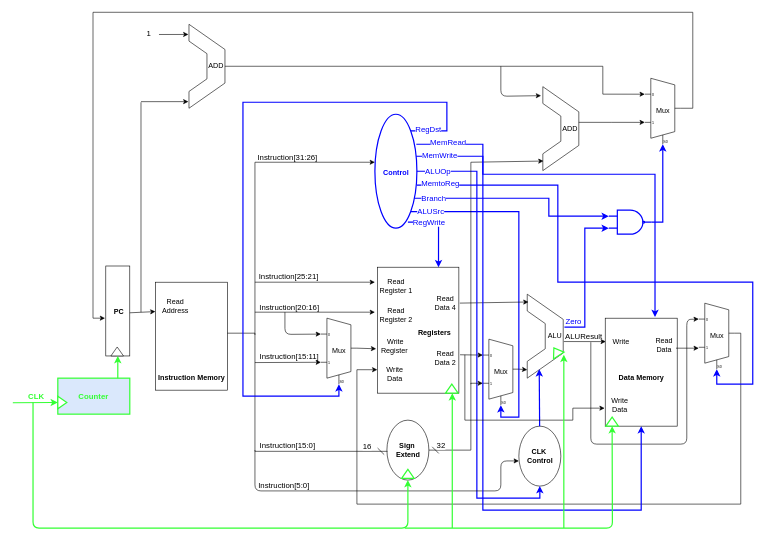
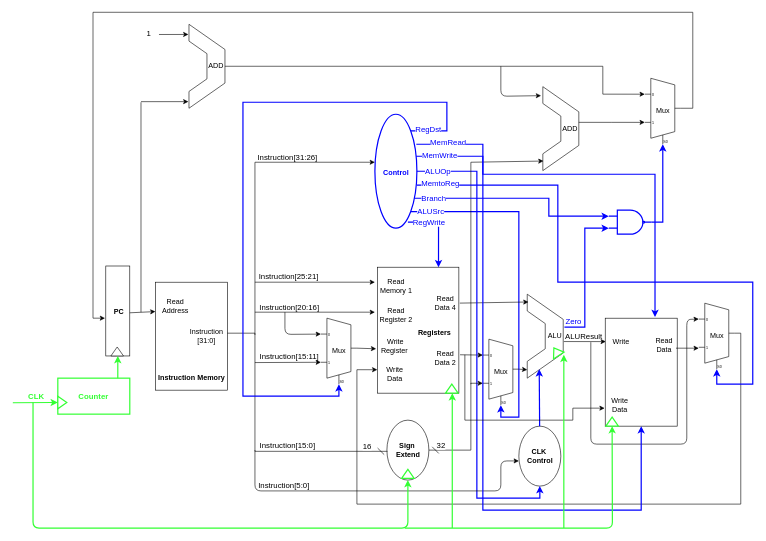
- <mxCell id="19" value="Read&lt;br&gt;Register 1" style="text;html=1;align=center;verticalAlign=middle;resizable=0;points=[];autosize=1;" parent="17" vertex="1"><mxGeometry y="5.882" width="70" height="30" as="geometry" /></mxCell>
+ <mxCell id="19" value="Read&lt;br&gt;Memory 1" style="text;html=1;align=center;verticalAlign=middle;resizable=0;points=[];autosize=1;" parent="17" vertex="1"><mxGeometry y="5.882" width="70" height="30" as="geometry" /></mxCell>
+ <mxCell id="53" value="Instruction&lt;br&gt;[31:0]" style="text;html=1;align=center;verticalAlign=middle;resizable=0;points=[];autosize=1;" parent="50" vertex="1"><mxGeometry x="54" y="75" width="70" height="30" as="geometry" /></mxCell>
- <mxCell id="11" value="&lt;b&gt;Data Memory&lt;/b&gt;" style="text;html=1;align=center;verticalAlign=middle;resizable=0;points=[];autosize=1;" parent="6" vertex="1"><mxGeometry x="19" y="90" width="90" height="20" as="geometry" /></mxCell>
- <mxCell id="113" value="&lt;b&gt;&lt;font style=&quot;font-size: 13px&quot; color=&quot;#33ff33&quot;&gt;Counter&lt;/font&gt;&lt;/b&gt;" style="rounded=0;whiteSpace=wrap;html=1;strokeColor=#33FF33;strokeWidth=2;fillColor=#dae8fc;" vertex="1" parent="112"><mxGeometry width="120" height="60" as="geometry" /></mxCell>
+ <mxCell id="113" value="&lt;b&gt;&lt;font style=&quot;font-size: 13px&quot; color=&quot;#33ff33&quot;&gt;Counter&lt;/font&gt;&lt;/b&gt;" style="rounded=0;whiteSpace=wrap;html=1;strokeColor=#33FF33;strokeWidth=2;" vertex="1" parent="112"><mxGeometry width="120" height="60" as="geometry" /></mxCell>
